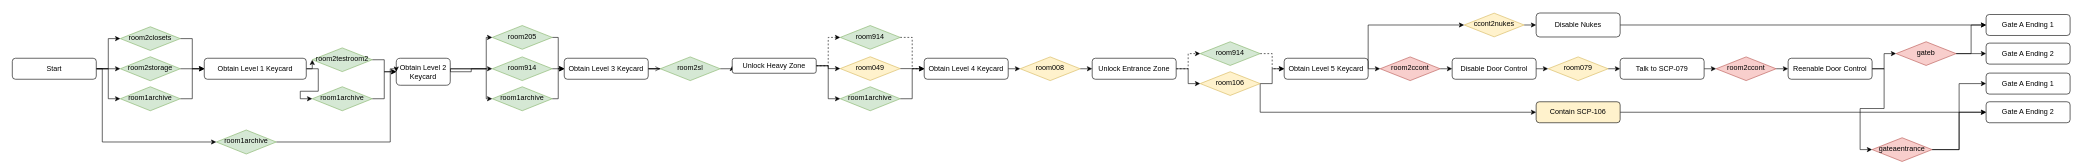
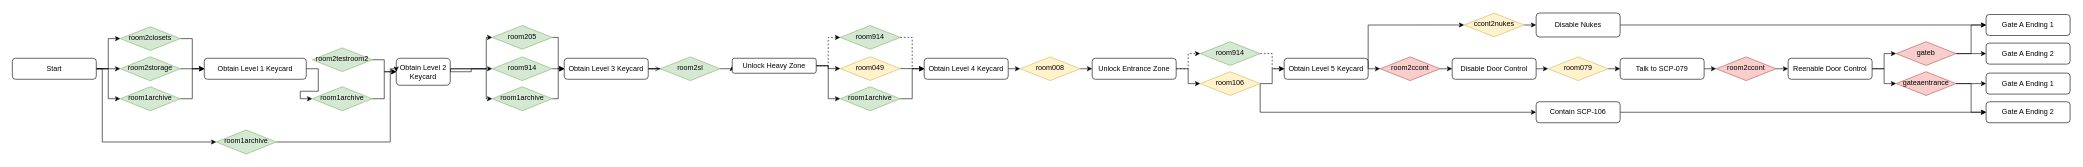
- <mxCell id="6" style="edgeStyle=orthogonalEdgeStyle;rounded=0;orthogonalLoop=1;jettySize=auto;html=1;exitX=1;exitY=0.5;exitDx=0;exitDy=0;entryX=0;entryY=0.5;entryDx=0;entryDy=0;" parent="1" source="8" target="10" edge="1"><mxGeometry relative="1" as="geometry"><mxPoint x="520" y="88.92" as="targetPoint" /></mxGeometry></mxCell>
- <mxCell id="62" value="Contain SCP-106" style="rounded=1;whiteSpace=wrap;html=1;fillColor=#fff2cc;" parent="1" vertex="1"><mxGeometry x="2560" y="168.92" width="140" height="35" as="geometry" /></mxCell>
+ <mxCell id="62" value="Contain SCP-106" style="rounded=1;whiteSpace=wrap;html=1;" parent="1" vertex="1"><mxGeometry x="2560" y="168.92" width="140" height="35" as="geometry" /></mxCell>
- <mxCell id="65" value="gateaentrance" style="rhombus;whiteSpace=wrap;html=1;shadow=0;fontFamily=Helvetica;fontSize=12;align=center;strokeWidth=1;spacing=6;spacingTop=-4;fillColor=#f8cecc;strokeColor=#b85450;" parent="1" vertex="1"><mxGeometry x="3120" y="228.92" width="100" height="39.52" as="geometry" /></mxCell>
+ <mxCell id="65" value="gateaentrance" style="rhombus;whiteSpace=wrap;html=1;shadow=0;fontFamily=Helvetica;fontSize=12;align=center;strokeWidth=1;spacing=6;spacingTop=-4;fillColor=#f8cecc;strokeColor=#b85450;" parent="1" vertex="1"><mxGeometry x="3160" y="118.92" width="100" height="39.52" as="geometry" /></mxCell>
